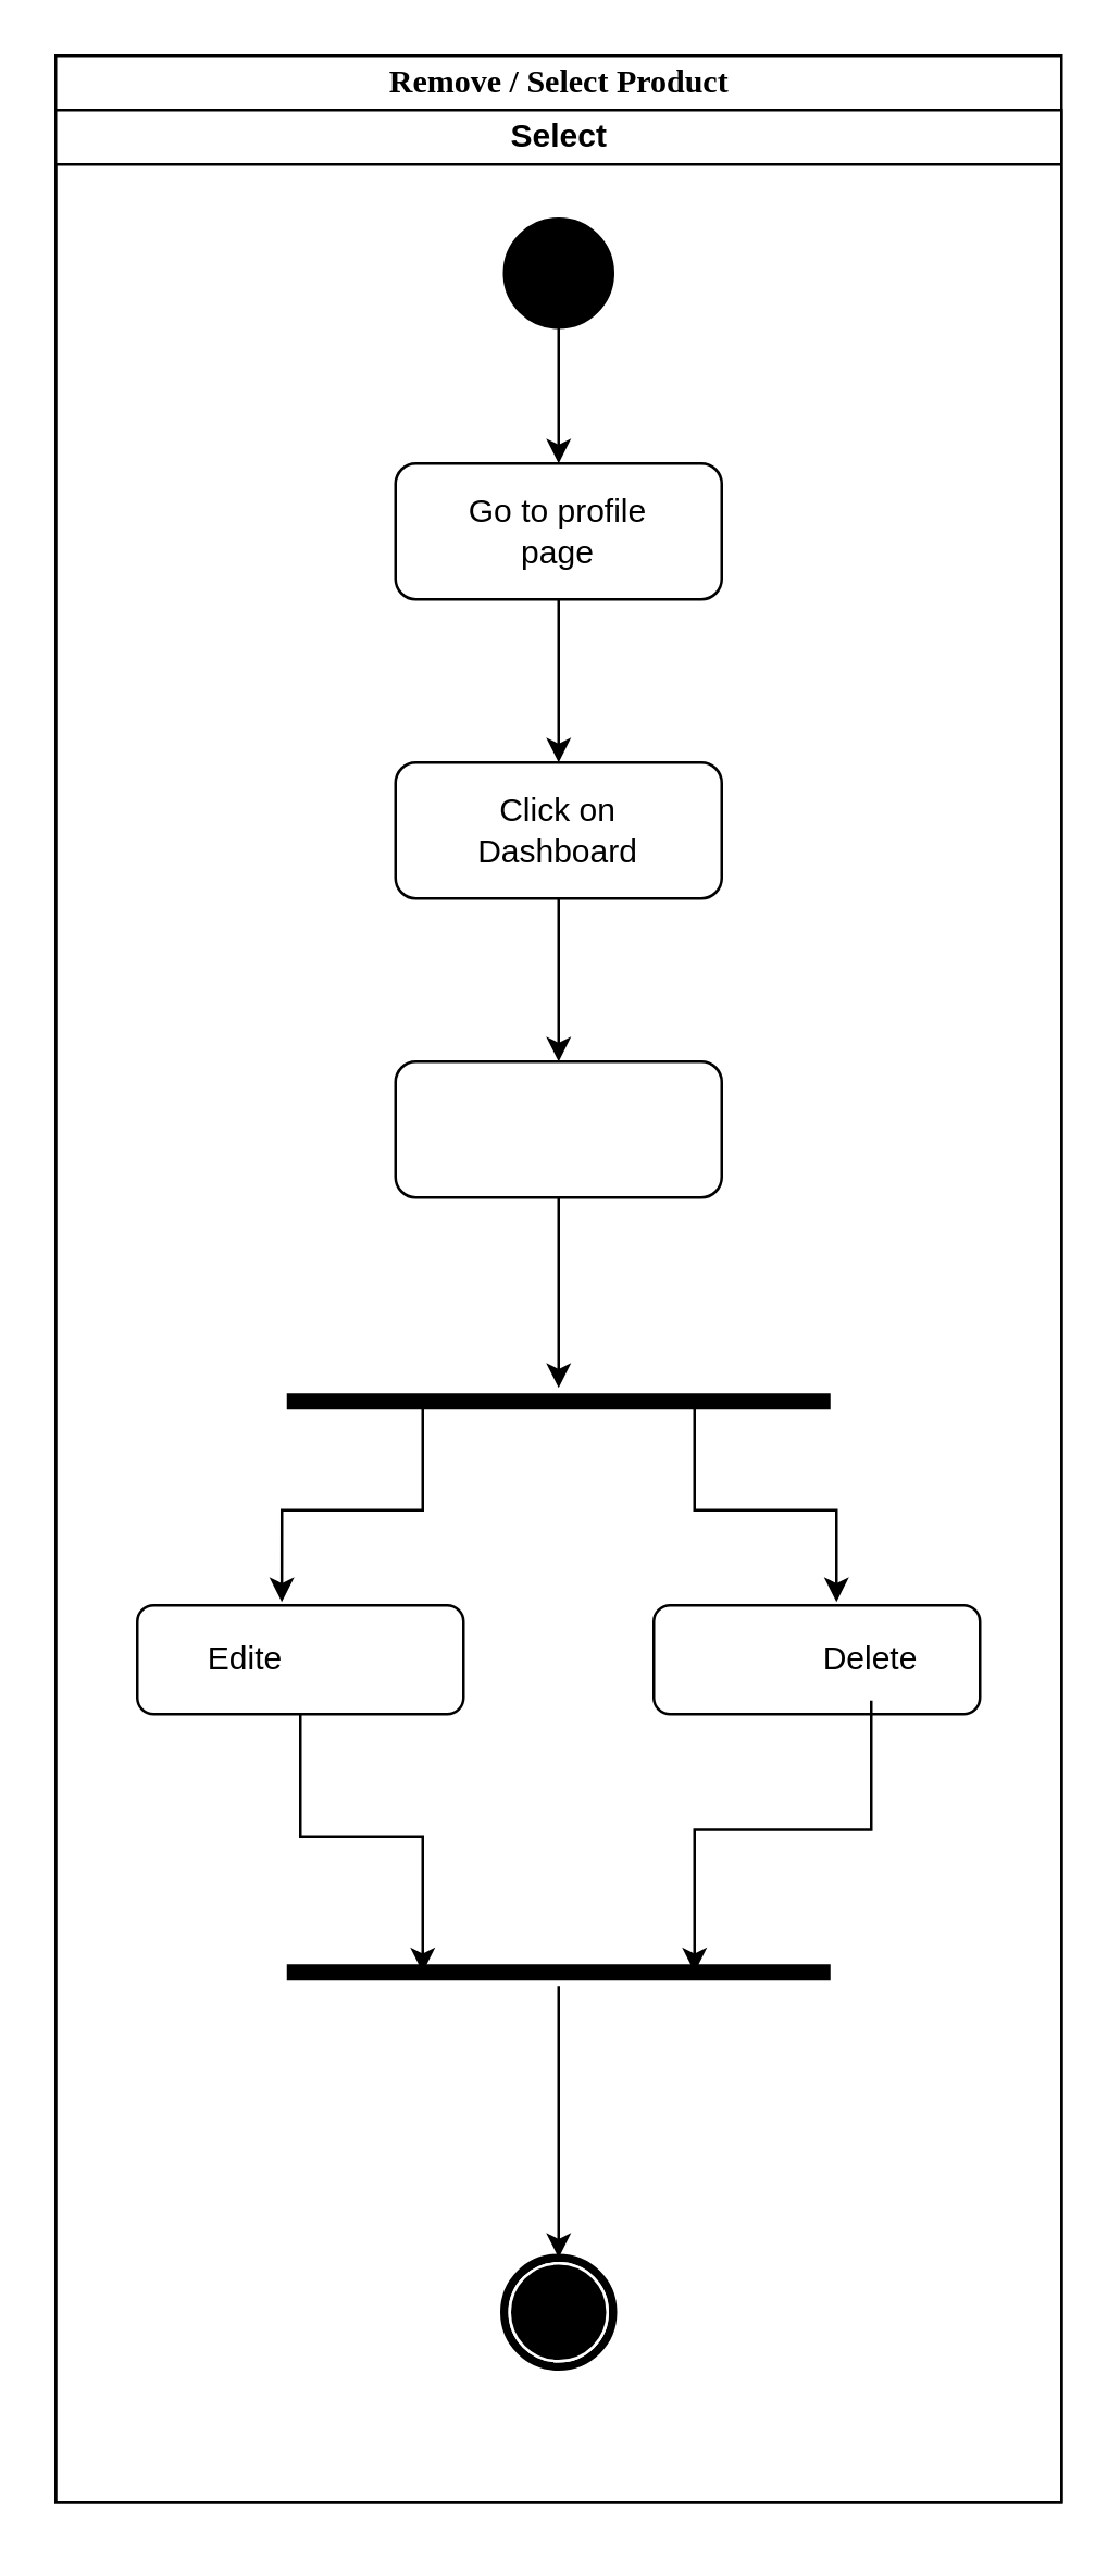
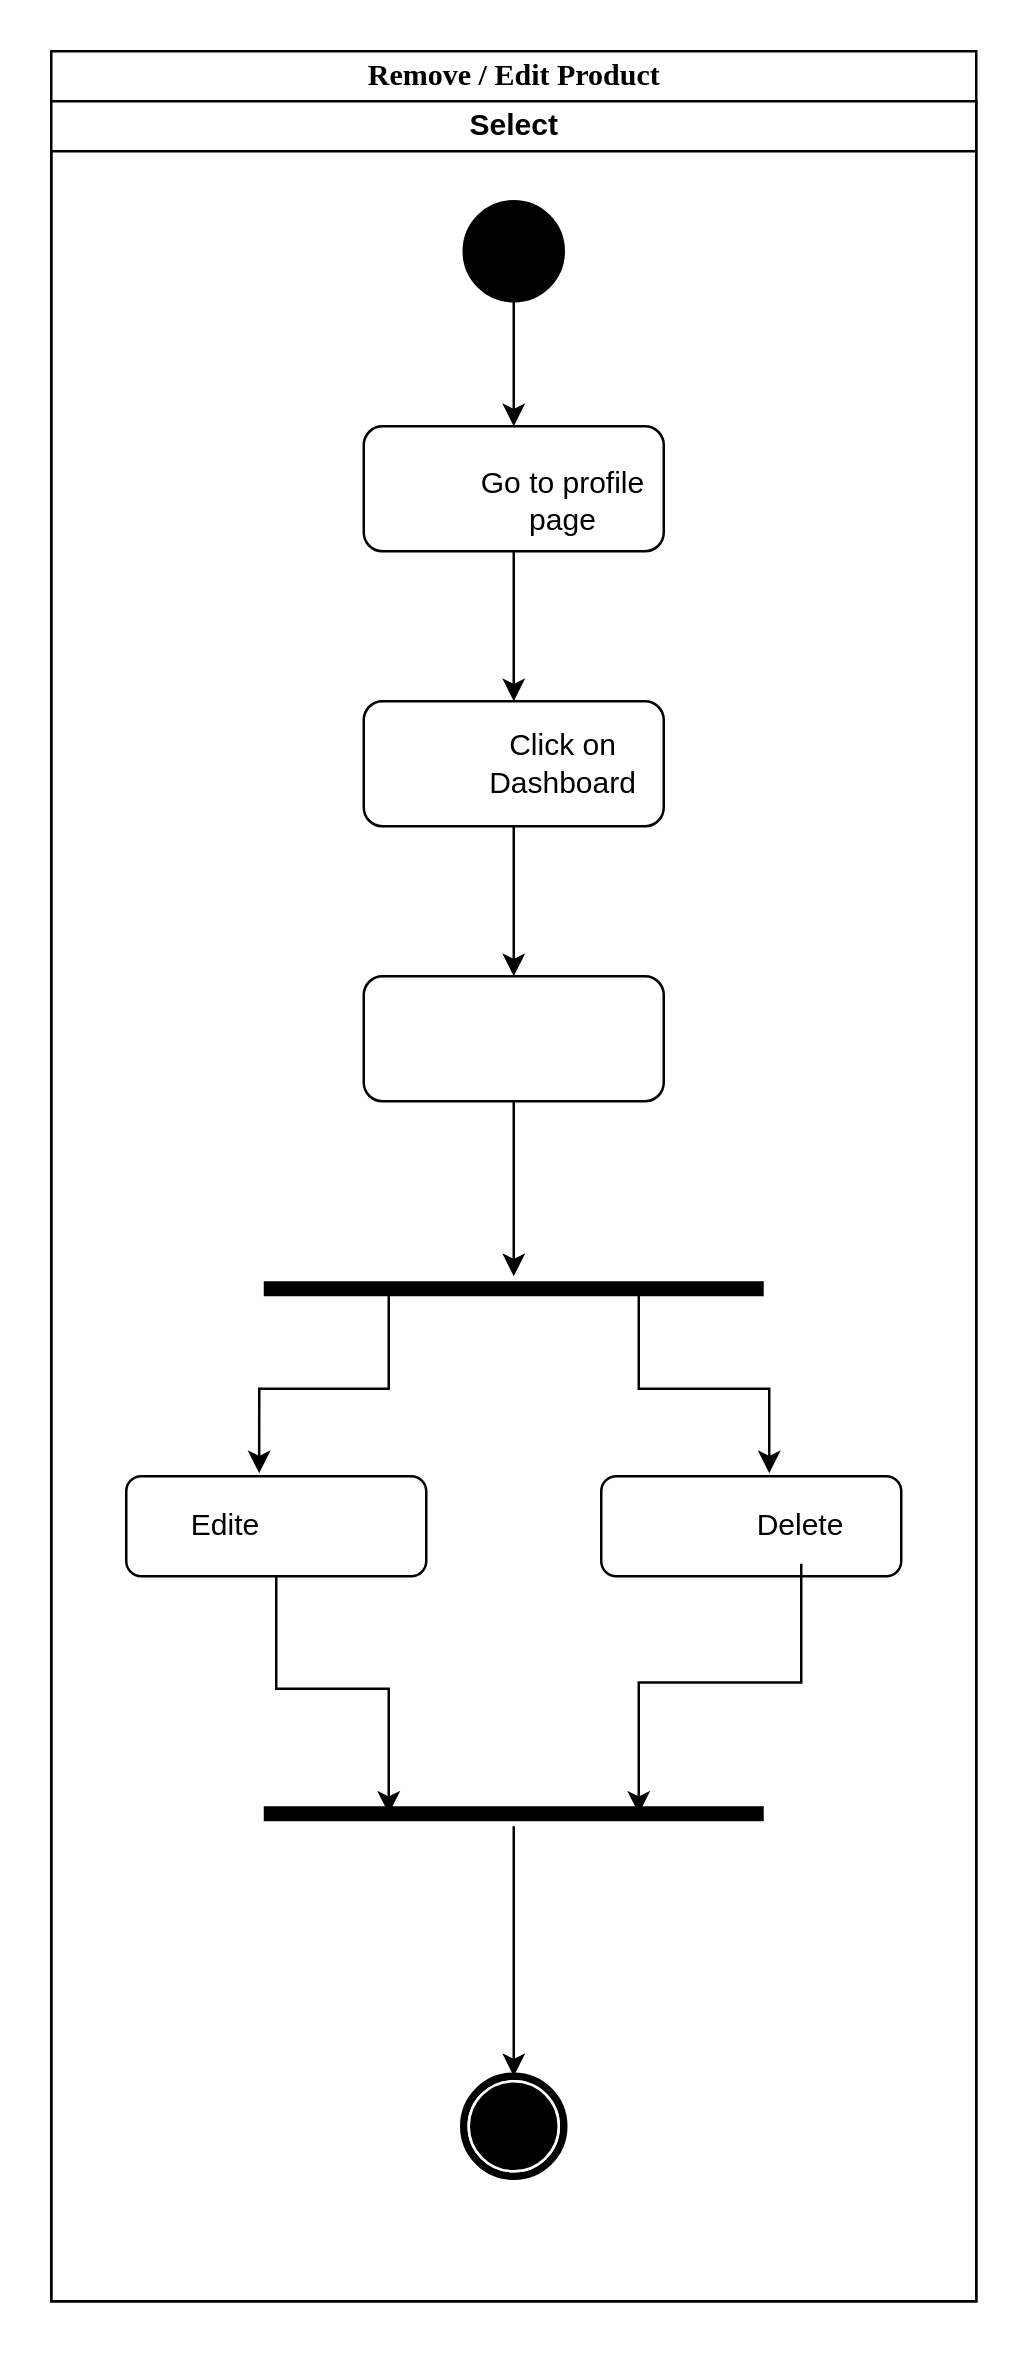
- <mxCell id="2" value="Remove / Select Product" style="swimlane;html=1;childLayout=stackLayout;startSize=20;rounded=0;shadow=0;comic=0;labelBackgroundColor=none;strokeWidth=1;fontFamily=Verdana;fontSize=12;align=center;" parent="1" vertex="1"><mxGeometry x="20" y="20" width="370" height="900" as="geometry" /></mxCell>
+ <mxCell id="2" value="Remove / Edit Product" style="swimlane;html=1;childLayout=stackLayout;startSize=20;rounded=0;shadow=0;comic=0;labelBackgroundColor=none;strokeWidth=1;fontFamily=Verdana;fontSize=12;align=center;" parent="1" vertex="1"><mxGeometry x="20" y="20" width="370" height="900" as="geometry" /></mxCell>
- <mxCell id="9" value="Go to profile page" style="text;html=1;align=center;verticalAlign=middle;whiteSpace=wrap;rounded=0;" vertex="1" parent="3"><mxGeometry x="150" y="140" width="70" height="30" as="geometry" /></mxCell>
+ <mxCell id="9" value="Go to profile page" style="text;html=1;align=center;verticalAlign=middle;whiteSpace=wrap;rounded=0;" vertex="1" parent="3"><mxGeometry x="170" y="145" width="70" height="30" as="geometry" /></mxCell>
- <mxCell id="12" value="Click on Dashboard" style="text;html=1;align=center;verticalAlign=middle;whiteSpace=wrap;rounded=0;" vertex="1" parent="3"><mxGeometry x="155" y="250" width="60" height="30" as="geometry" /></mxCell>
+ <mxCell id="12" value="Click on Dashboard" style="text;html=1;align=center;verticalAlign=middle;whiteSpace=wrap;rounded=0;" vertex="1" parent="3"><mxGeometry x="175" y="250" width="60" height="30" as="geometry" /></mxCell>
